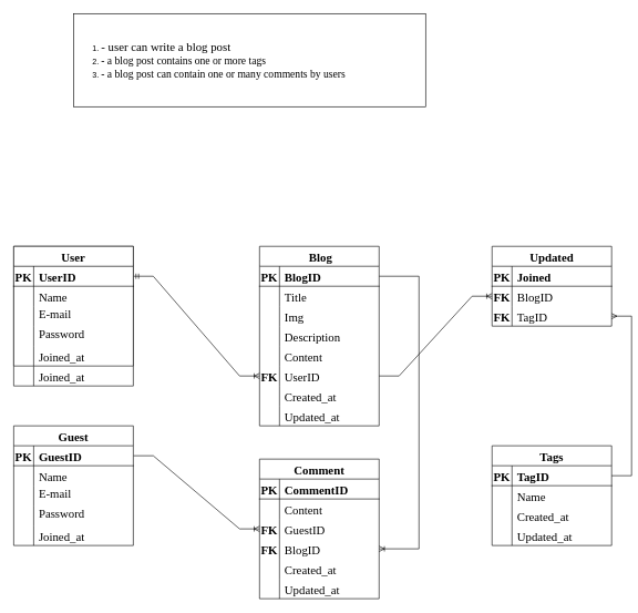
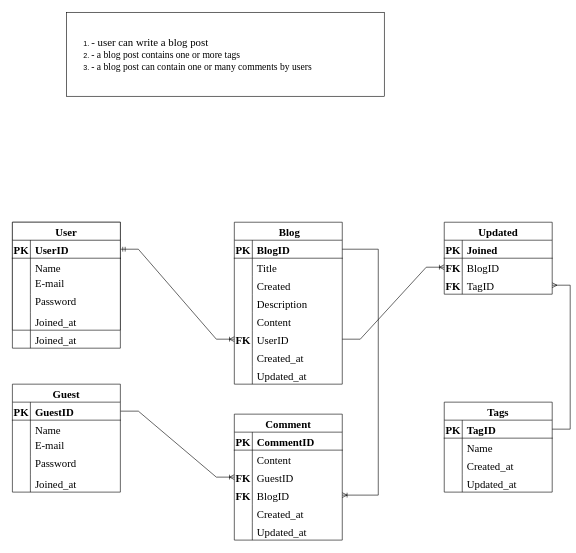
- <mxCell id="31" value="Img" style="shape=partialRectangle;connectable=0;fillColor=none;top=0;left=0;bottom=0;right=0;align=left;spacingLeft=6;overflow=hidden;fontFamily=Verdana;fontSize=18;" parent="29" vertex="1"><mxGeometry x="30" width="150" height="30" as="geometry"><mxRectangle width="150" height="30" as="alternateBounds" /></mxGeometry></mxCell>
+ <mxCell id="31" value="Created" style="shape=partialRectangle;connectable=0;fillColor=none;top=0;left=0;bottom=0;right=0;align=left;spacingLeft=6;overflow=hidden;fontFamily=Verdana;fontSize=18;" parent="29" vertex="1"><mxGeometry x="30" width="150" height="30" as="geometry"><mxRectangle width="150" height="30" as="alternateBounds" /></mxGeometry></mxCell>
